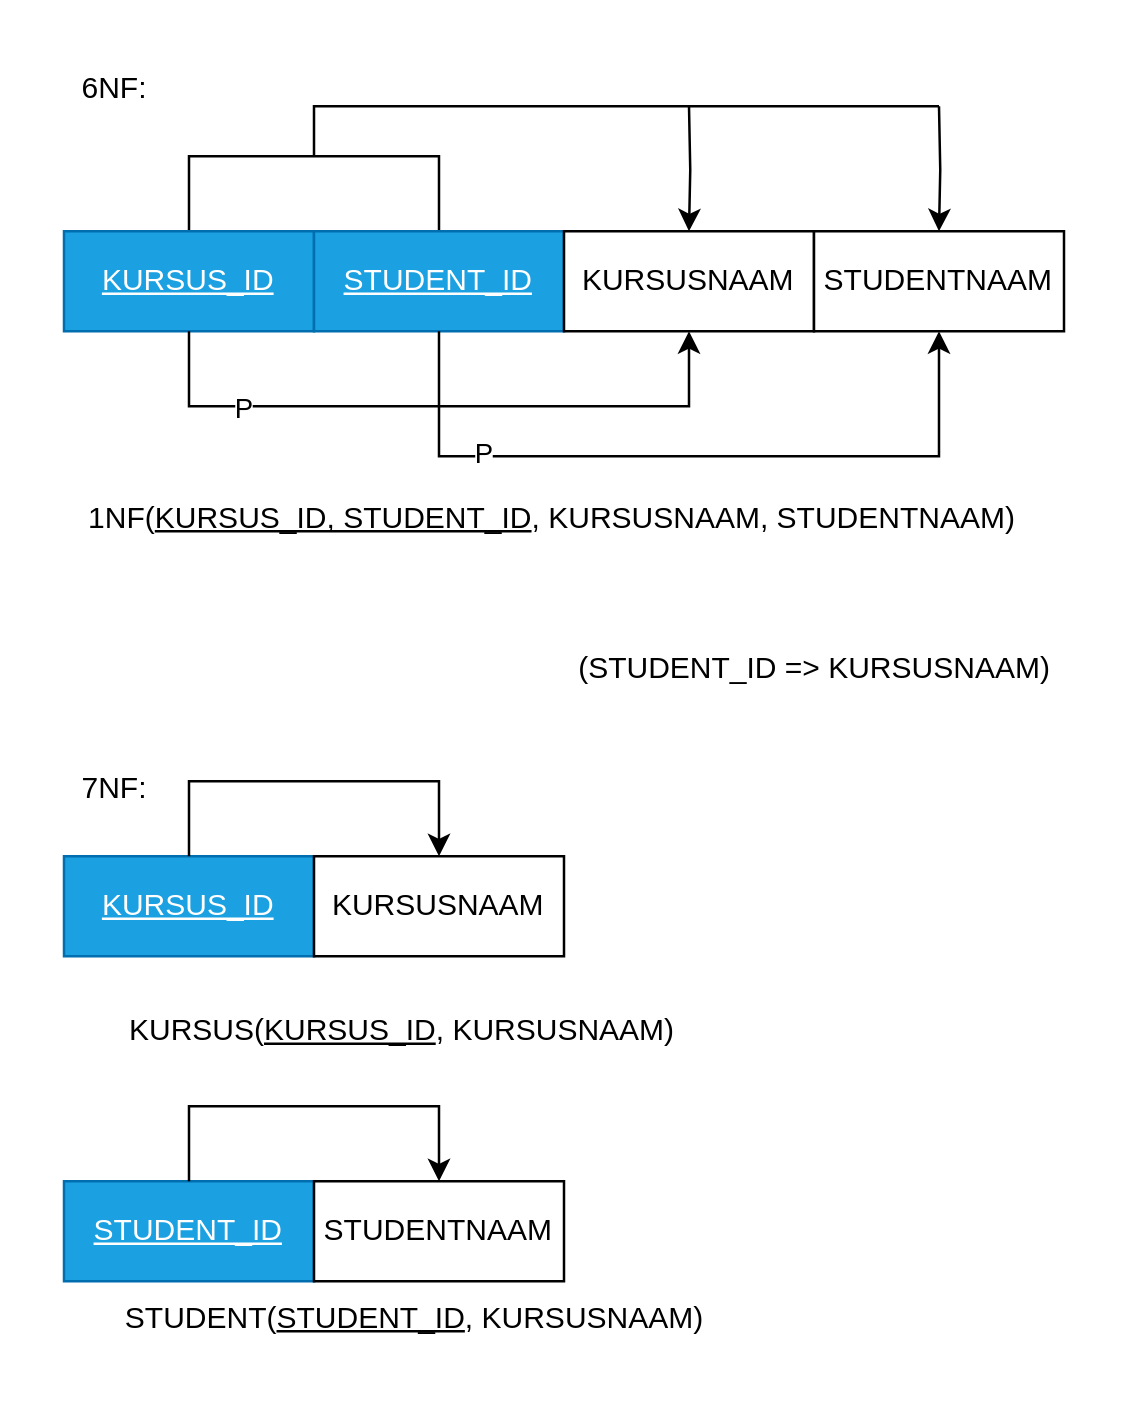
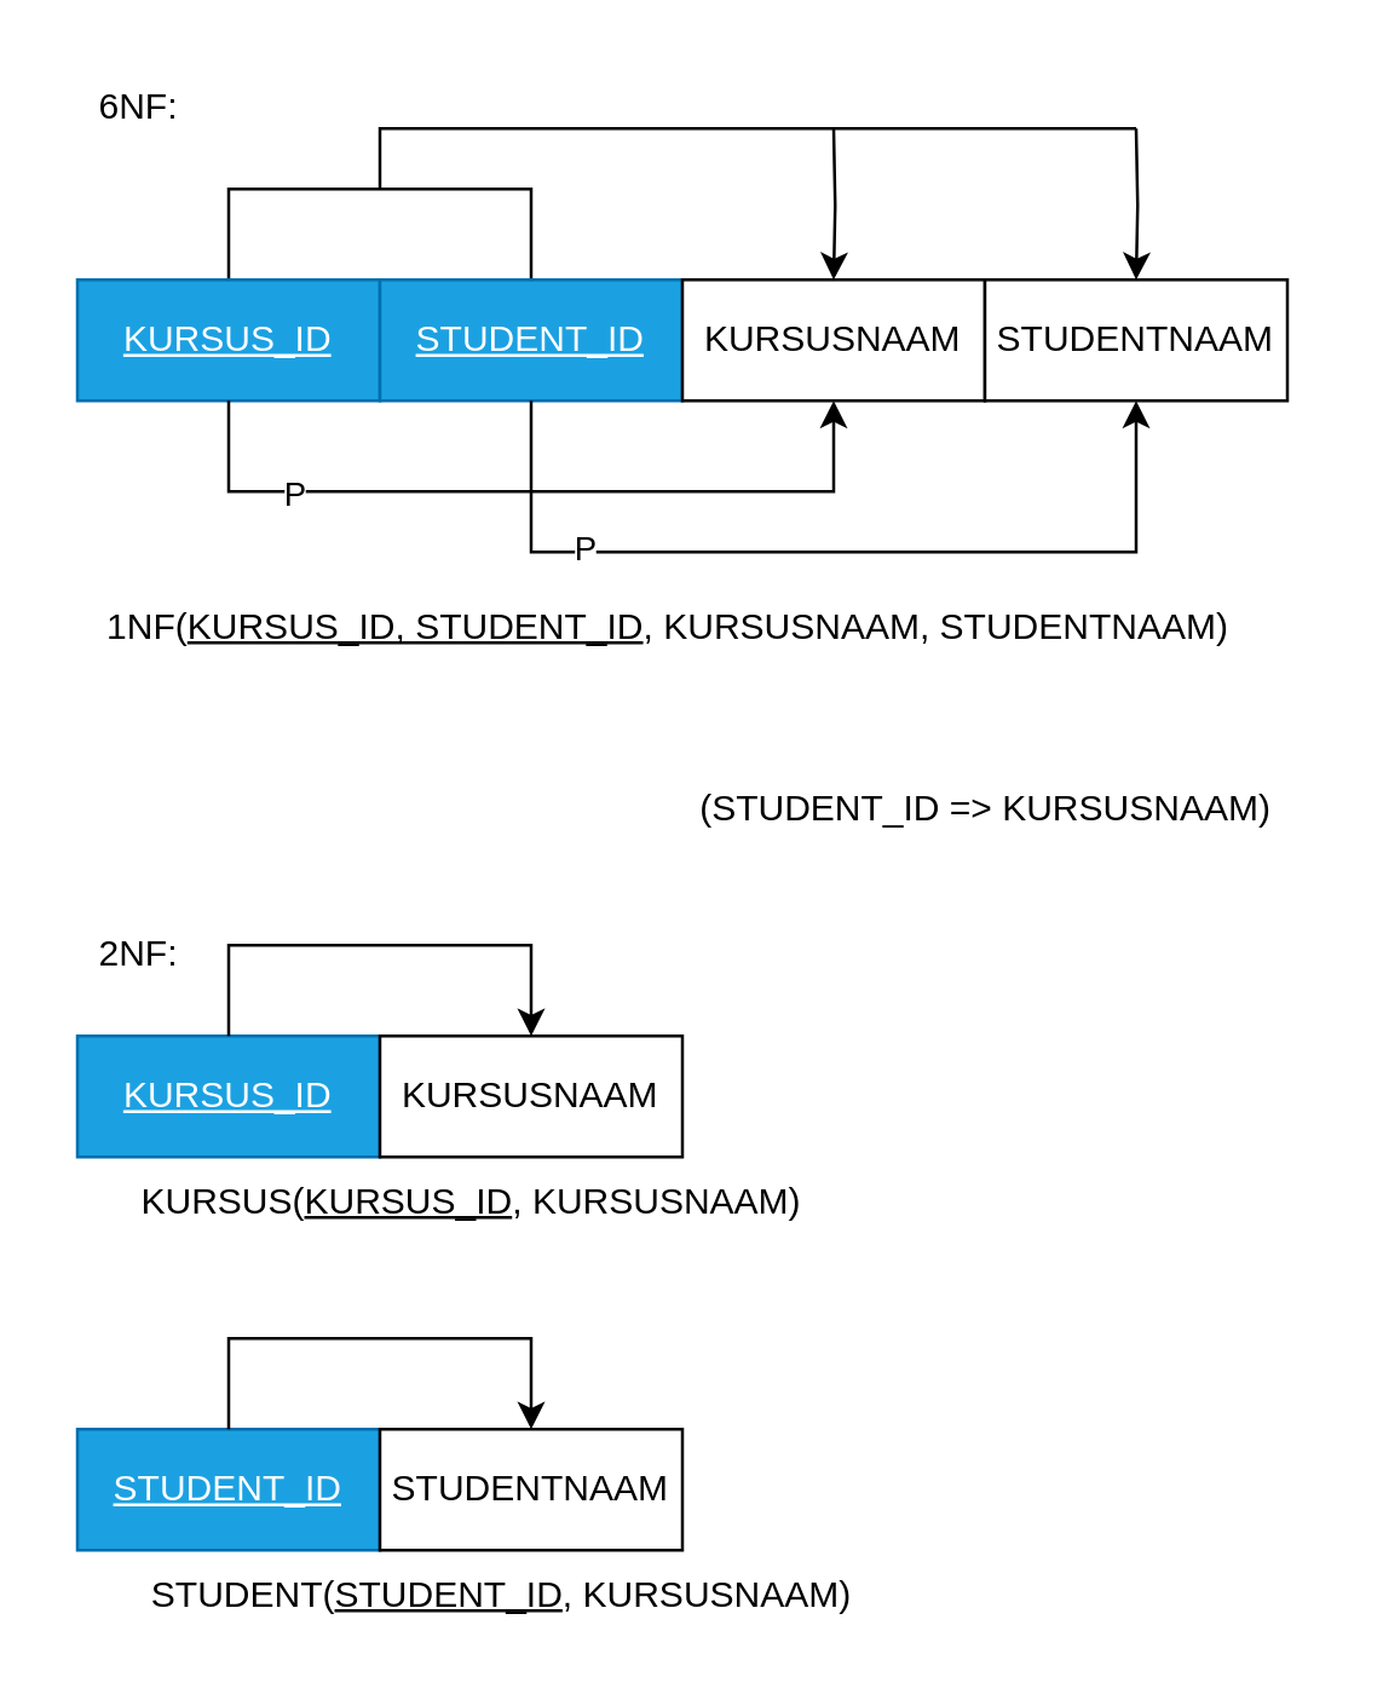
- <mxCell id="17" value="7NF:" style="text;html=1;align=center;verticalAlign=middle;resizable=0;points=[];autosize=1;strokeColor=none;fillColor=none;" parent="1" vertex="1"><mxGeometry x="20" y="300" width="50" height="30" as="geometry" /></mxCell>
+ <mxCell id="17" value="2NF:" style="text;html=1;align=center;verticalAlign=middle;resizable=0;points=[];autosize=1;strokeColor=none;fillColor=none;" parent="1" vertex="1"><mxGeometry x="20" y="300" width="50" height="30" as="geometry" /></mxCell>
- <mxCell id="22" value="KURSUS(&lt;u&gt;KURSUS_ID&lt;/u&gt;, KURSUSNAAM)" style="text;html=1;align=center;verticalAlign=middle;resizable=0;points=[];autosize=1;strokeColor=none;fillColor=none;" parent="1" vertex="1"><mxGeometry x="40" y="397" width="240" height="30" as="geometry" /></mxCell>
+ <mxCell id="22" value="KURSUS(&lt;u&gt;KURSUS_ID&lt;/u&gt;, KURSUSNAAM)" style="text;html=1;align=center;verticalAlign=middle;resizable=0;points=[];autosize=1;strokeColor=none;fillColor=none;" parent="1" vertex="1"><mxGeometry x="35" y="382" width="240" height="30" as="geometry" /></mxCell>
